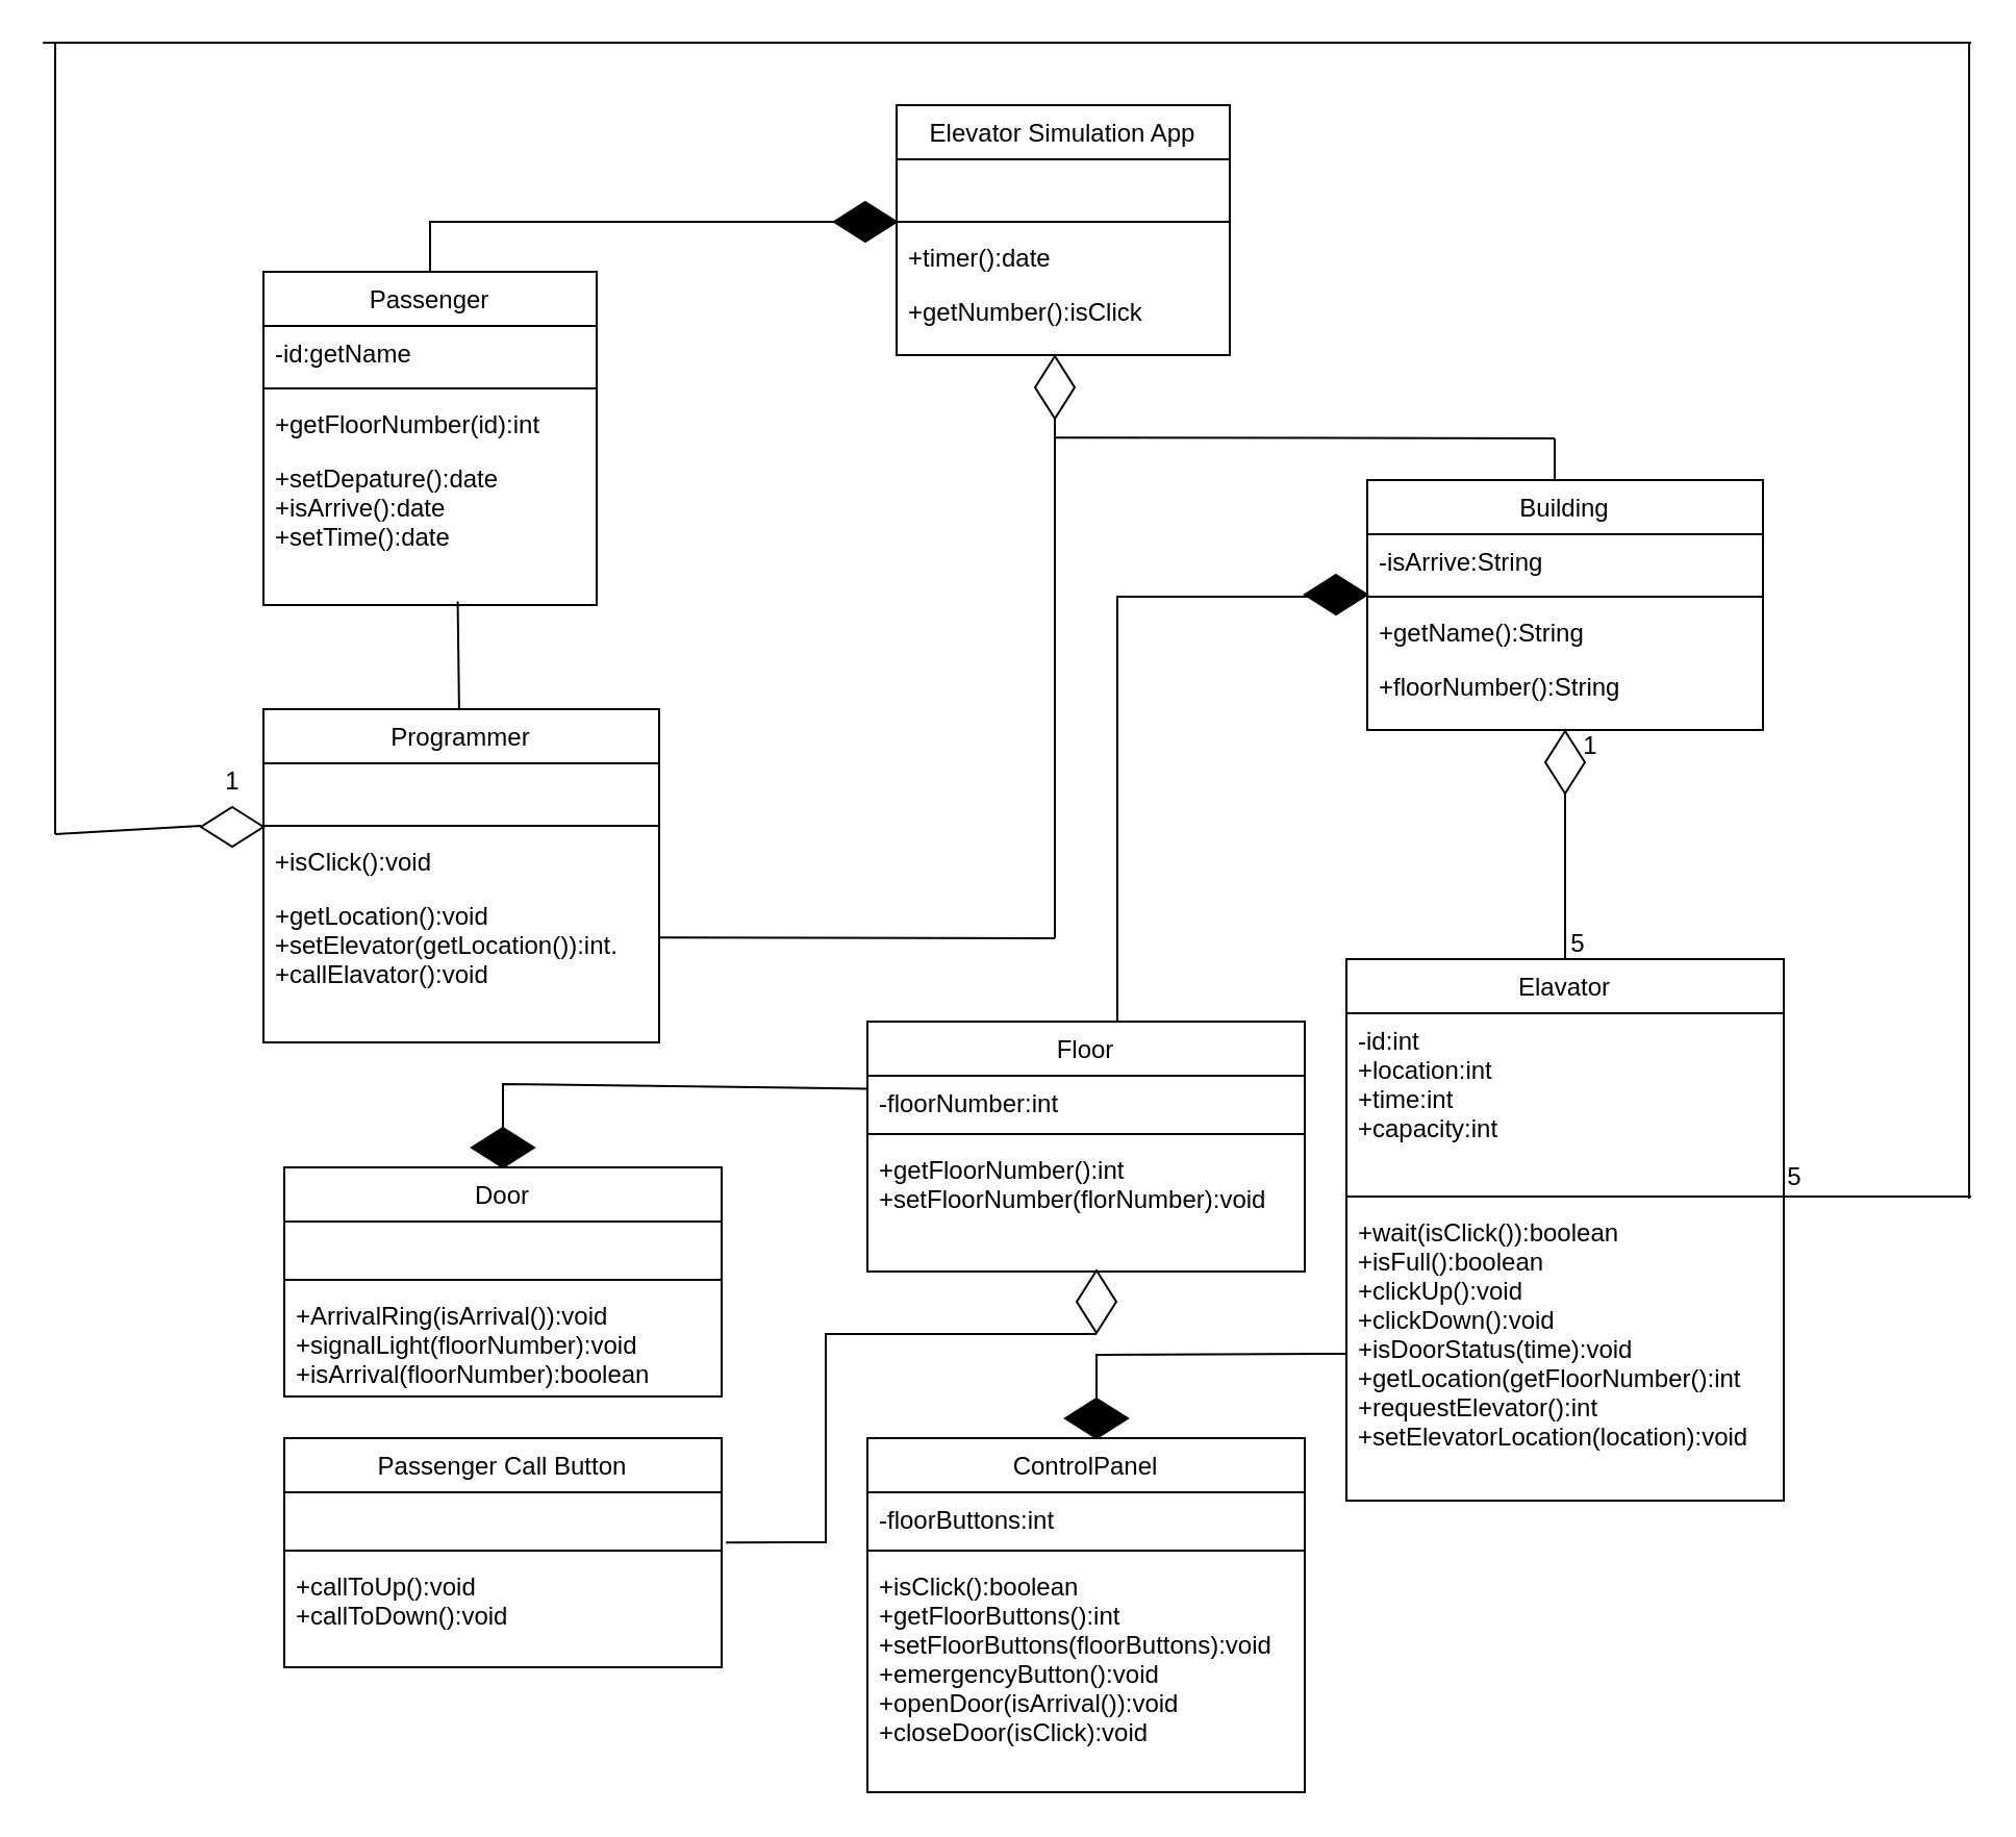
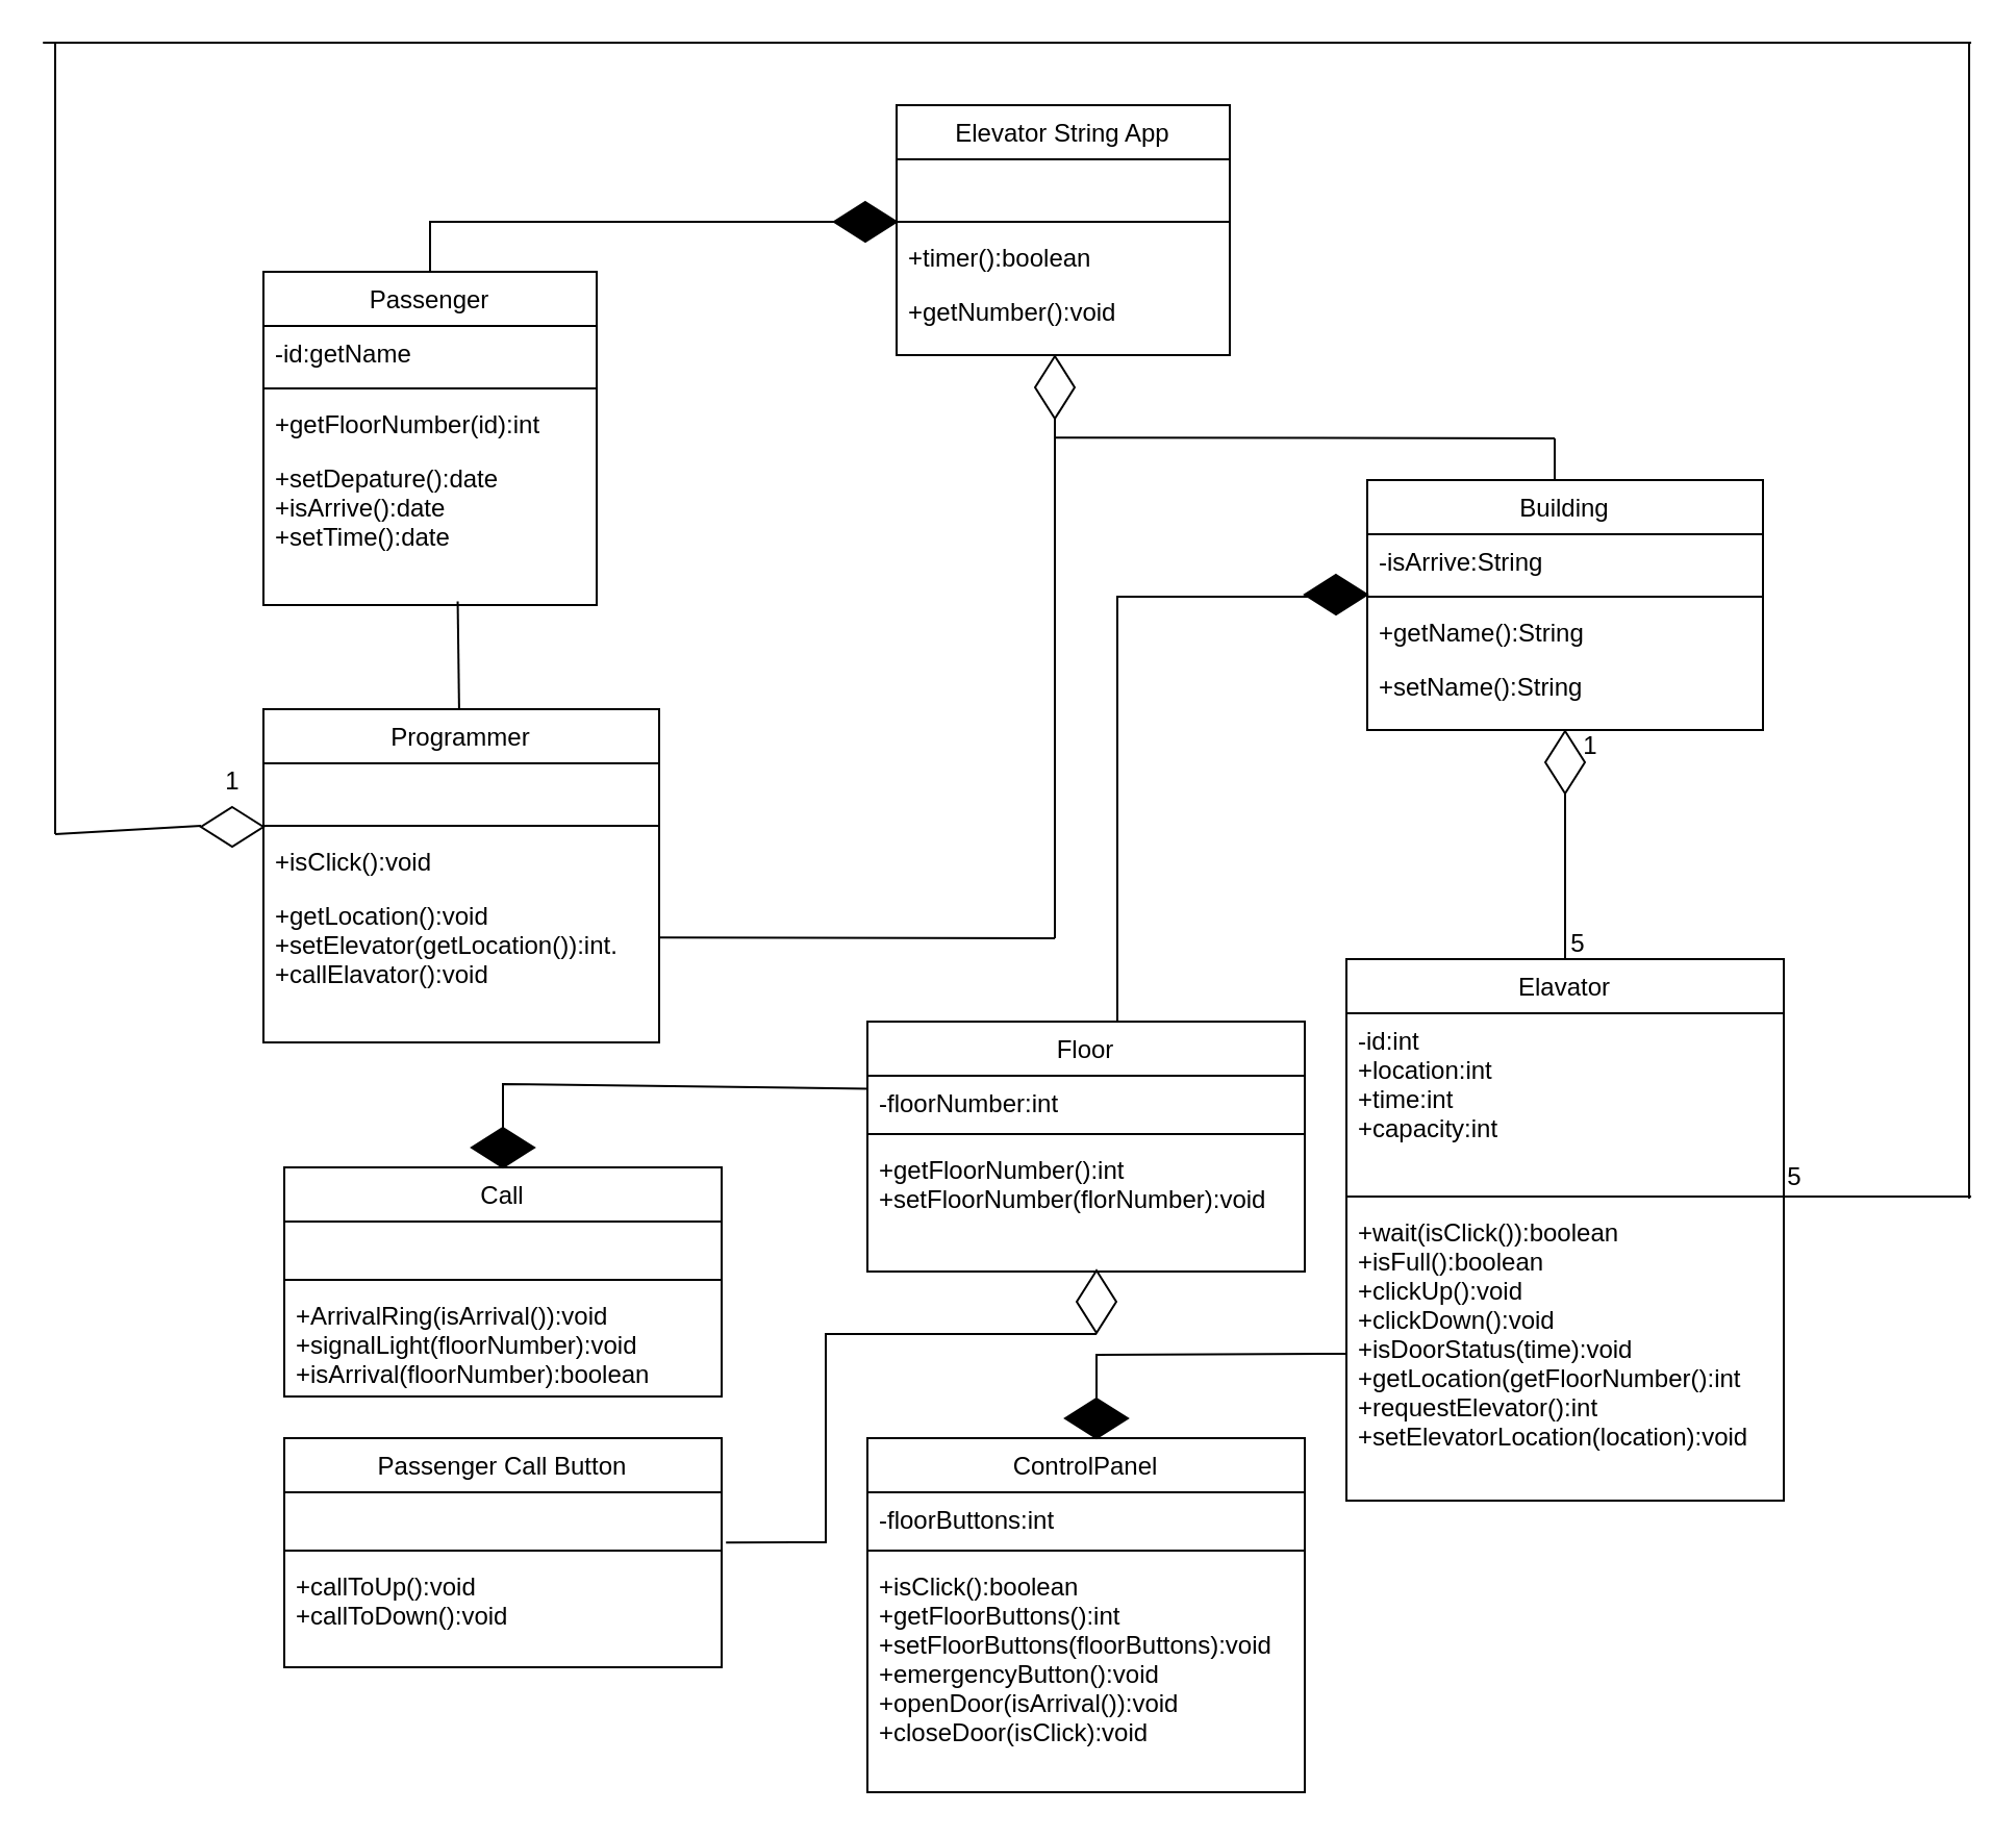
- <mxCell id="2" value="Elevator Simulation App" style="swimlane;fontStyle=0;align=center;verticalAlign=top;childLayout=stackLayout;horizontal=1;startSize=26;horizontalStack=0;resizeParent=1;resizeLast=0;collapsible=1;marginBottom=0;rounded=0;shadow=0;strokeWidth=1;" parent="1" vertex="1"><mxGeometry x="430" y="50" width="160" height="120" as="geometry"><mxRectangle x="550" y="140" width="160" height="26" as="alternateBounds" /></mxGeometry></mxCell>
+ <mxCell id="2" value="Elevator String App" style="swimlane;fontStyle=0;align=center;verticalAlign=top;childLayout=stackLayout;horizontal=1;startSize=26;horizontalStack=0;resizeParent=1;resizeLast=0;collapsible=1;marginBottom=0;rounded=0;shadow=0;strokeWidth=1;" parent="1" vertex="1"><mxGeometry x="430" y="50" width="160" height="120" as="geometry"><mxRectangle x="550" y="140" width="160" height="26" as="alternateBounds" /></mxGeometry></mxCell>
- <mxCell id="5" value="+timer():date   " style="text;align=left;verticalAlign=top;spacingLeft=4;spacingRight=4;overflow=hidden;rotatable=0;points=[[0,0.5],[1,0.5]];portConstraint=eastwest;" parent="2" vertex="1"><mxGeometry y="60" width="160" height="26" as="geometry" /></mxCell>
+ <mxCell id="5" value="+timer():boolean   " style="text;align=left;verticalAlign=top;spacingLeft=4;spacingRight=4;overflow=hidden;rotatable=0;points=[[0,0.5],[1,0.5]];portConstraint=eastwest;" parent="2" vertex="1"><mxGeometry y="60" width="160" height="26" as="geometry" /></mxCell>
- <mxCell id="6" value="+getNumber():isClick" style="text;align=left;verticalAlign=top;spacingLeft=4;spacingRight=4;overflow=hidden;rotatable=0;points=[[0,0.5],[1,0.5]];portConstraint=eastwest;" parent="2" vertex="1"><mxGeometry y="86" width="160" height="26" as="geometry" /></mxCell>
+ <mxCell id="6" value="+getNumber():void" style="text;align=left;verticalAlign=top;spacingLeft=4;spacingRight=4;overflow=hidden;rotatable=0;points=[[0,0.5],[1,0.5]];portConstraint=eastwest;" parent="2" vertex="1"><mxGeometry y="86" width="160" height="26" as="geometry" /></mxCell>
- <mxCell id="28" value="+floorNumber():String" style="text;align=left;verticalAlign=top;spacingLeft=4;spacingRight=4;overflow=hidden;rotatable=0;points=[[0,0.5],[1,0.5]];portConstraint=eastwest;" vertex="1" parent="24"><mxGeometry y="86" width="190" height="34" as="geometry" /></mxCell>
+ <mxCell id="28" value="+setName():String" style="text;align=left;verticalAlign=top;spacingLeft=4;spacingRight=4;overflow=hidden;rotatable=0;points=[[0,0.5],[1,0.5]];portConstraint=eastwest;" vertex="1" parent="24"><mxGeometry y="86" width="190" height="34" as="geometry" /></mxCell>
- <mxCell id="58" value="Door" style="swimlane;fontStyle=0;align=center;verticalAlign=top;childLayout=stackLayout;horizontal=1;startSize=26;horizontalStack=0;resizeParent=1;resizeLast=0;collapsible=1;marginBottom=0;rounded=0;shadow=0;strokeWidth=1;" vertex="1" parent="1"><mxGeometry x="136" y="560" width="210" height="110" as="geometry"><mxRectangle x="550" y="140" width="160" height="26" as="alternateBounds" /></mxGeometry></mxCell>
+ <mxCell id="58" value="Call" style="swimlane;fontStyle=0;align=center;verticalAlign=top;childLayout=stackLayout;horizontal=1;startSize=26;horizontalStack=0;resizeParent=1;resizeLast=0;collapsible=1;marginBottom=0;rounded=0;shadow=0;strokeWidth=1;" vertex="1" parent="1"><mxGeometry x="136" y="560" width="210" height="110" as="geometry"><mxRectangle x="550" y="140" width="160" height="26" as="alternateBounds" /></mxGeometry></mxCell>
